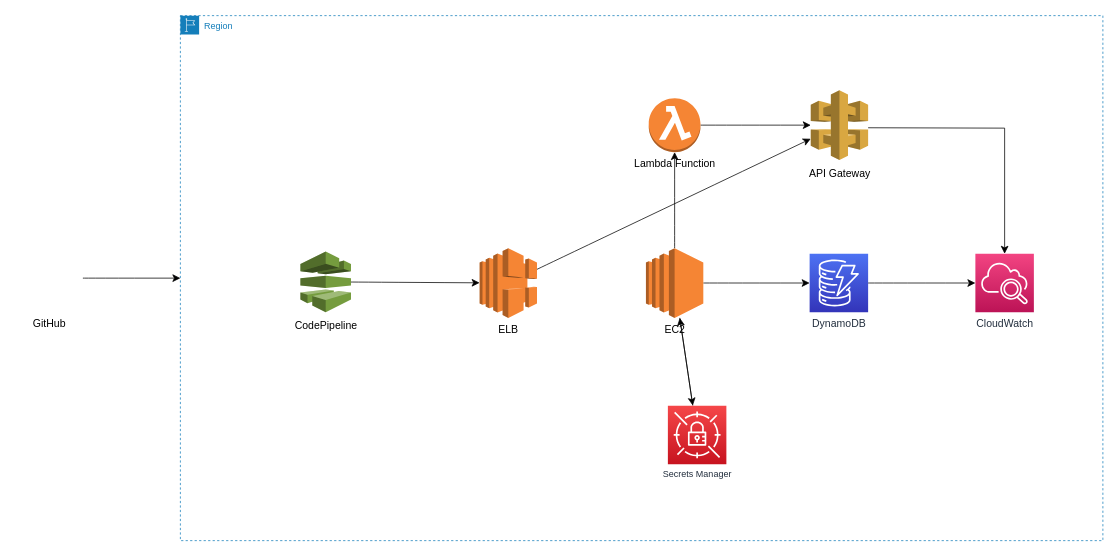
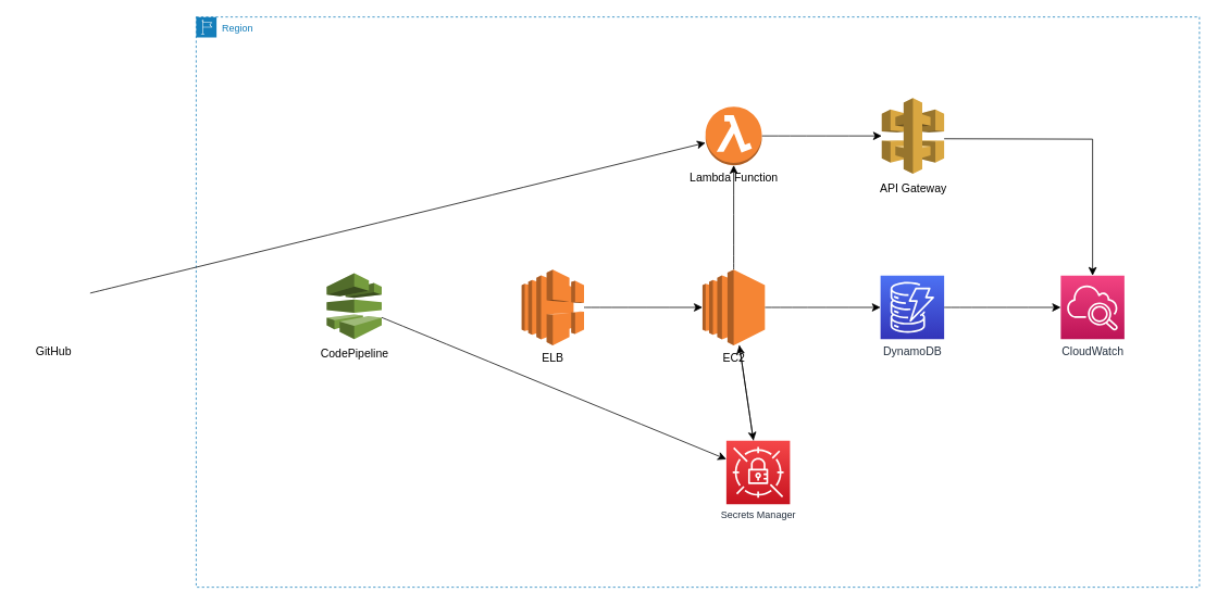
- <mxCell id="7" style="edgeStyle=none;curved=1;rounded=0;orthogonalLoop=1;jettySize=auto;html=1;fontSize=12;startSize=8;endSize=8;" edge="1" parent="2" source="8" target="15"><mxGeometry relative="1" as="geometry" /></mxCell>
+ <mxCell id="7" style="edgeStyle=none;curved=1;rounded=0;orthogonalLoop=1;jettySize=auto;html=1;fontSize=12;startSize=8;endSize=8;" edge="1" parent="2" source="8" target="6"><mxGeometry relative="1" as="geometry" /></mxCell>
- <mxCell id="20" style="edgeStyle=none;curved=1;rounded=0;orthogonalLoop=1;jettySize=auto;html=1;entryX=0;entryY=0.5;entryDx=0;entryDy=0;fontSize=12;startSize=8;endSize=8;" edge="1" parent="1" source="21" target="2"><mxGeometry relative="1" as="geometry" /></mxCell>
+ <mxCell id="20" style="edgeStyle=none;curved=1;rounded=0;orthogonalLoop=1;jettySize=auto;html=1;fontSize=12;startSize=8;endSize=8;" edge="1" parent="1" source="21" target="14"><mxGeometry relative="1" as="geometry" /></mxCell>
- <mxCell id="11" style="edgeStyle=none;curved=1;rounded=0;orthogonalLoop=1;jettySize=auto;html=1;fontSize=12;startSize=8;endSize=8;" edge="1" parent="2" source="12" target="8"><mxGeometry relative="1" as="geometry" /></mxCell>
+ <mxCell id="11" style="edgeStyle=none;curved=1;rounded=0;orthogonalLoop=1;jettySize=auto;html=1;fontSize=12;startSize=8;endSize=8;" edge="1" parent="2" source="12" target="17"><mxGeometry relative="1" as="geometry" /></mxCell>
